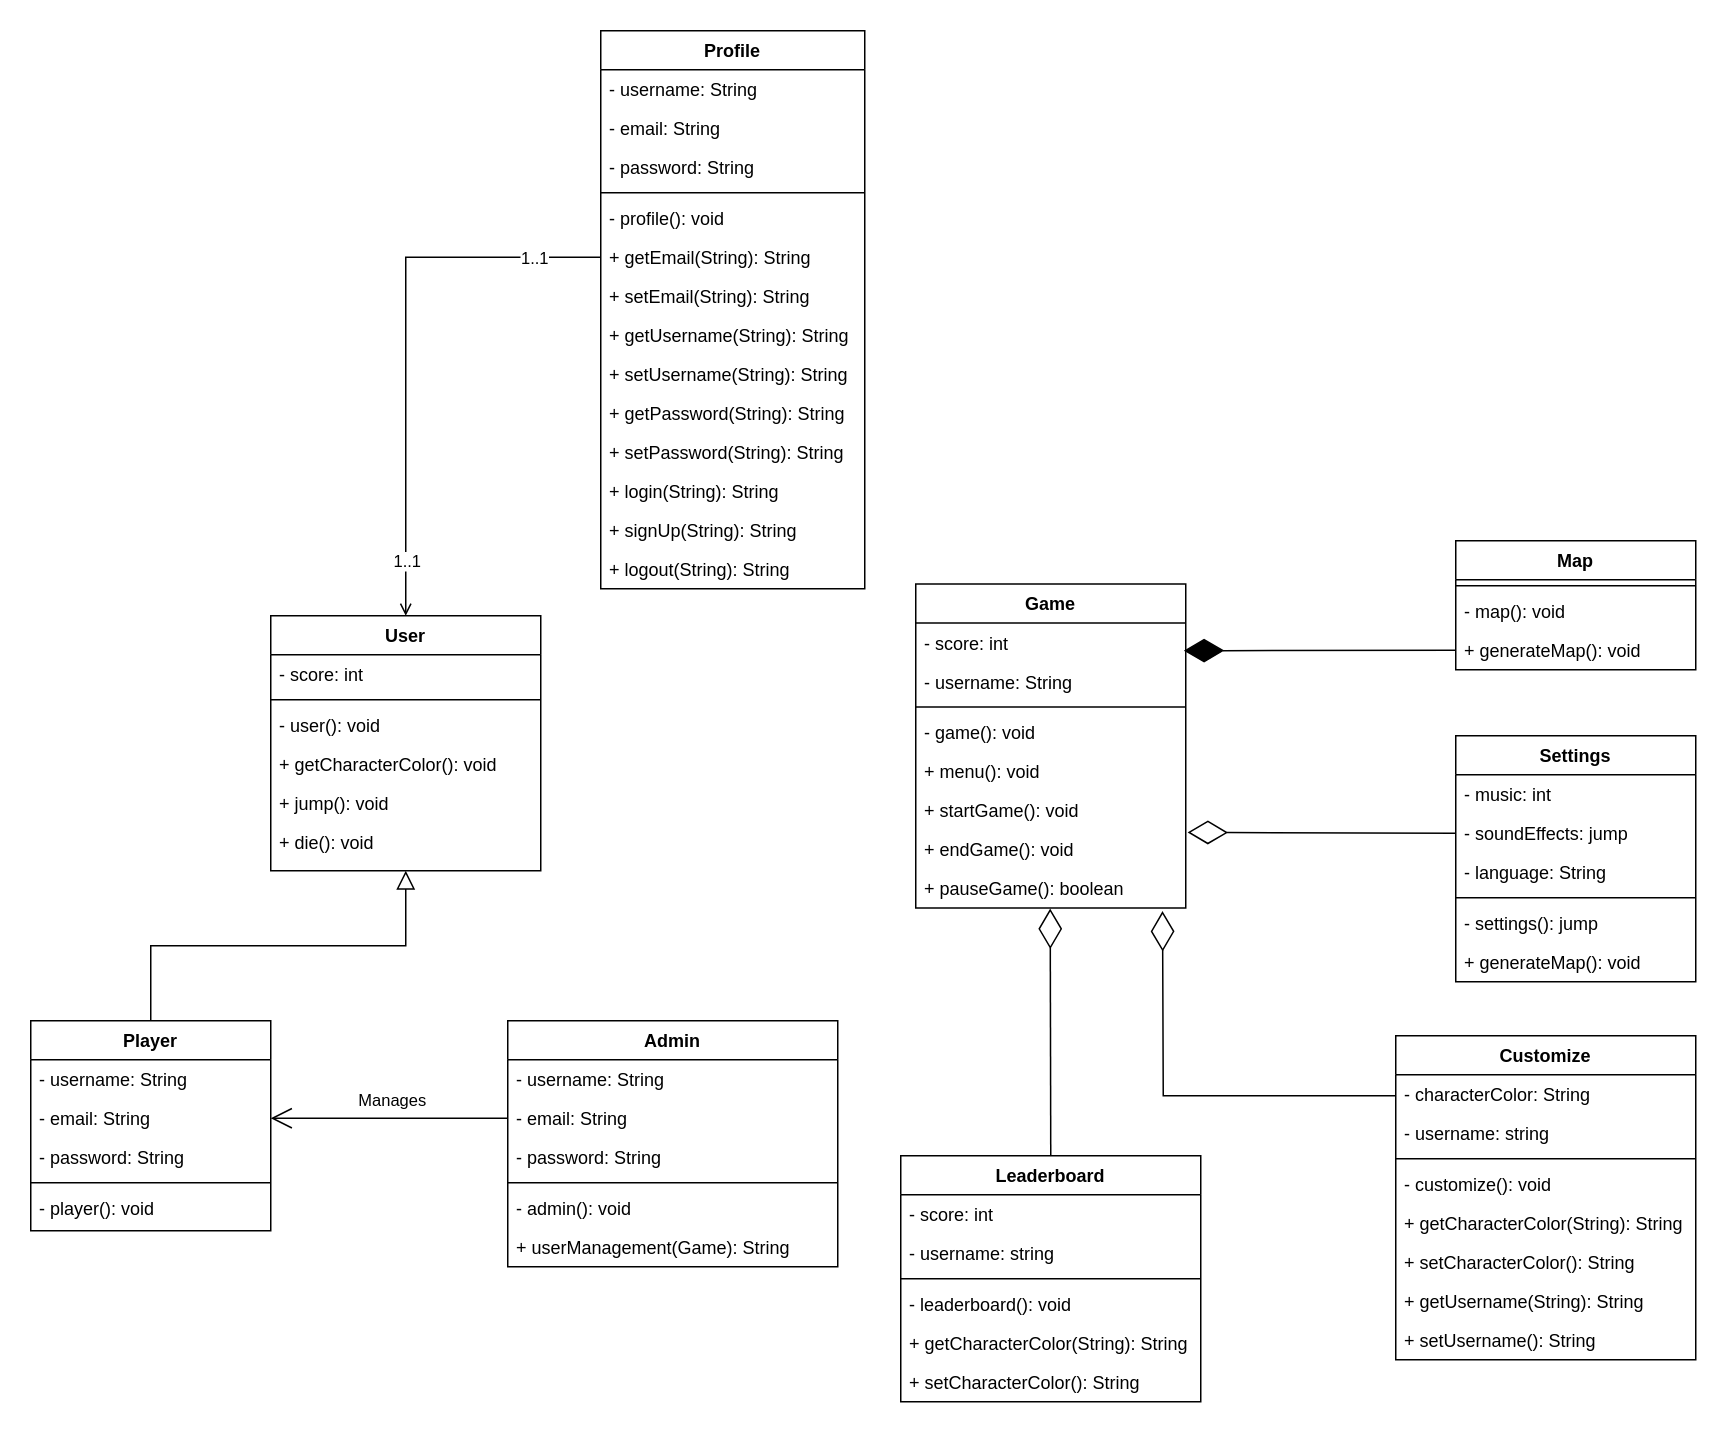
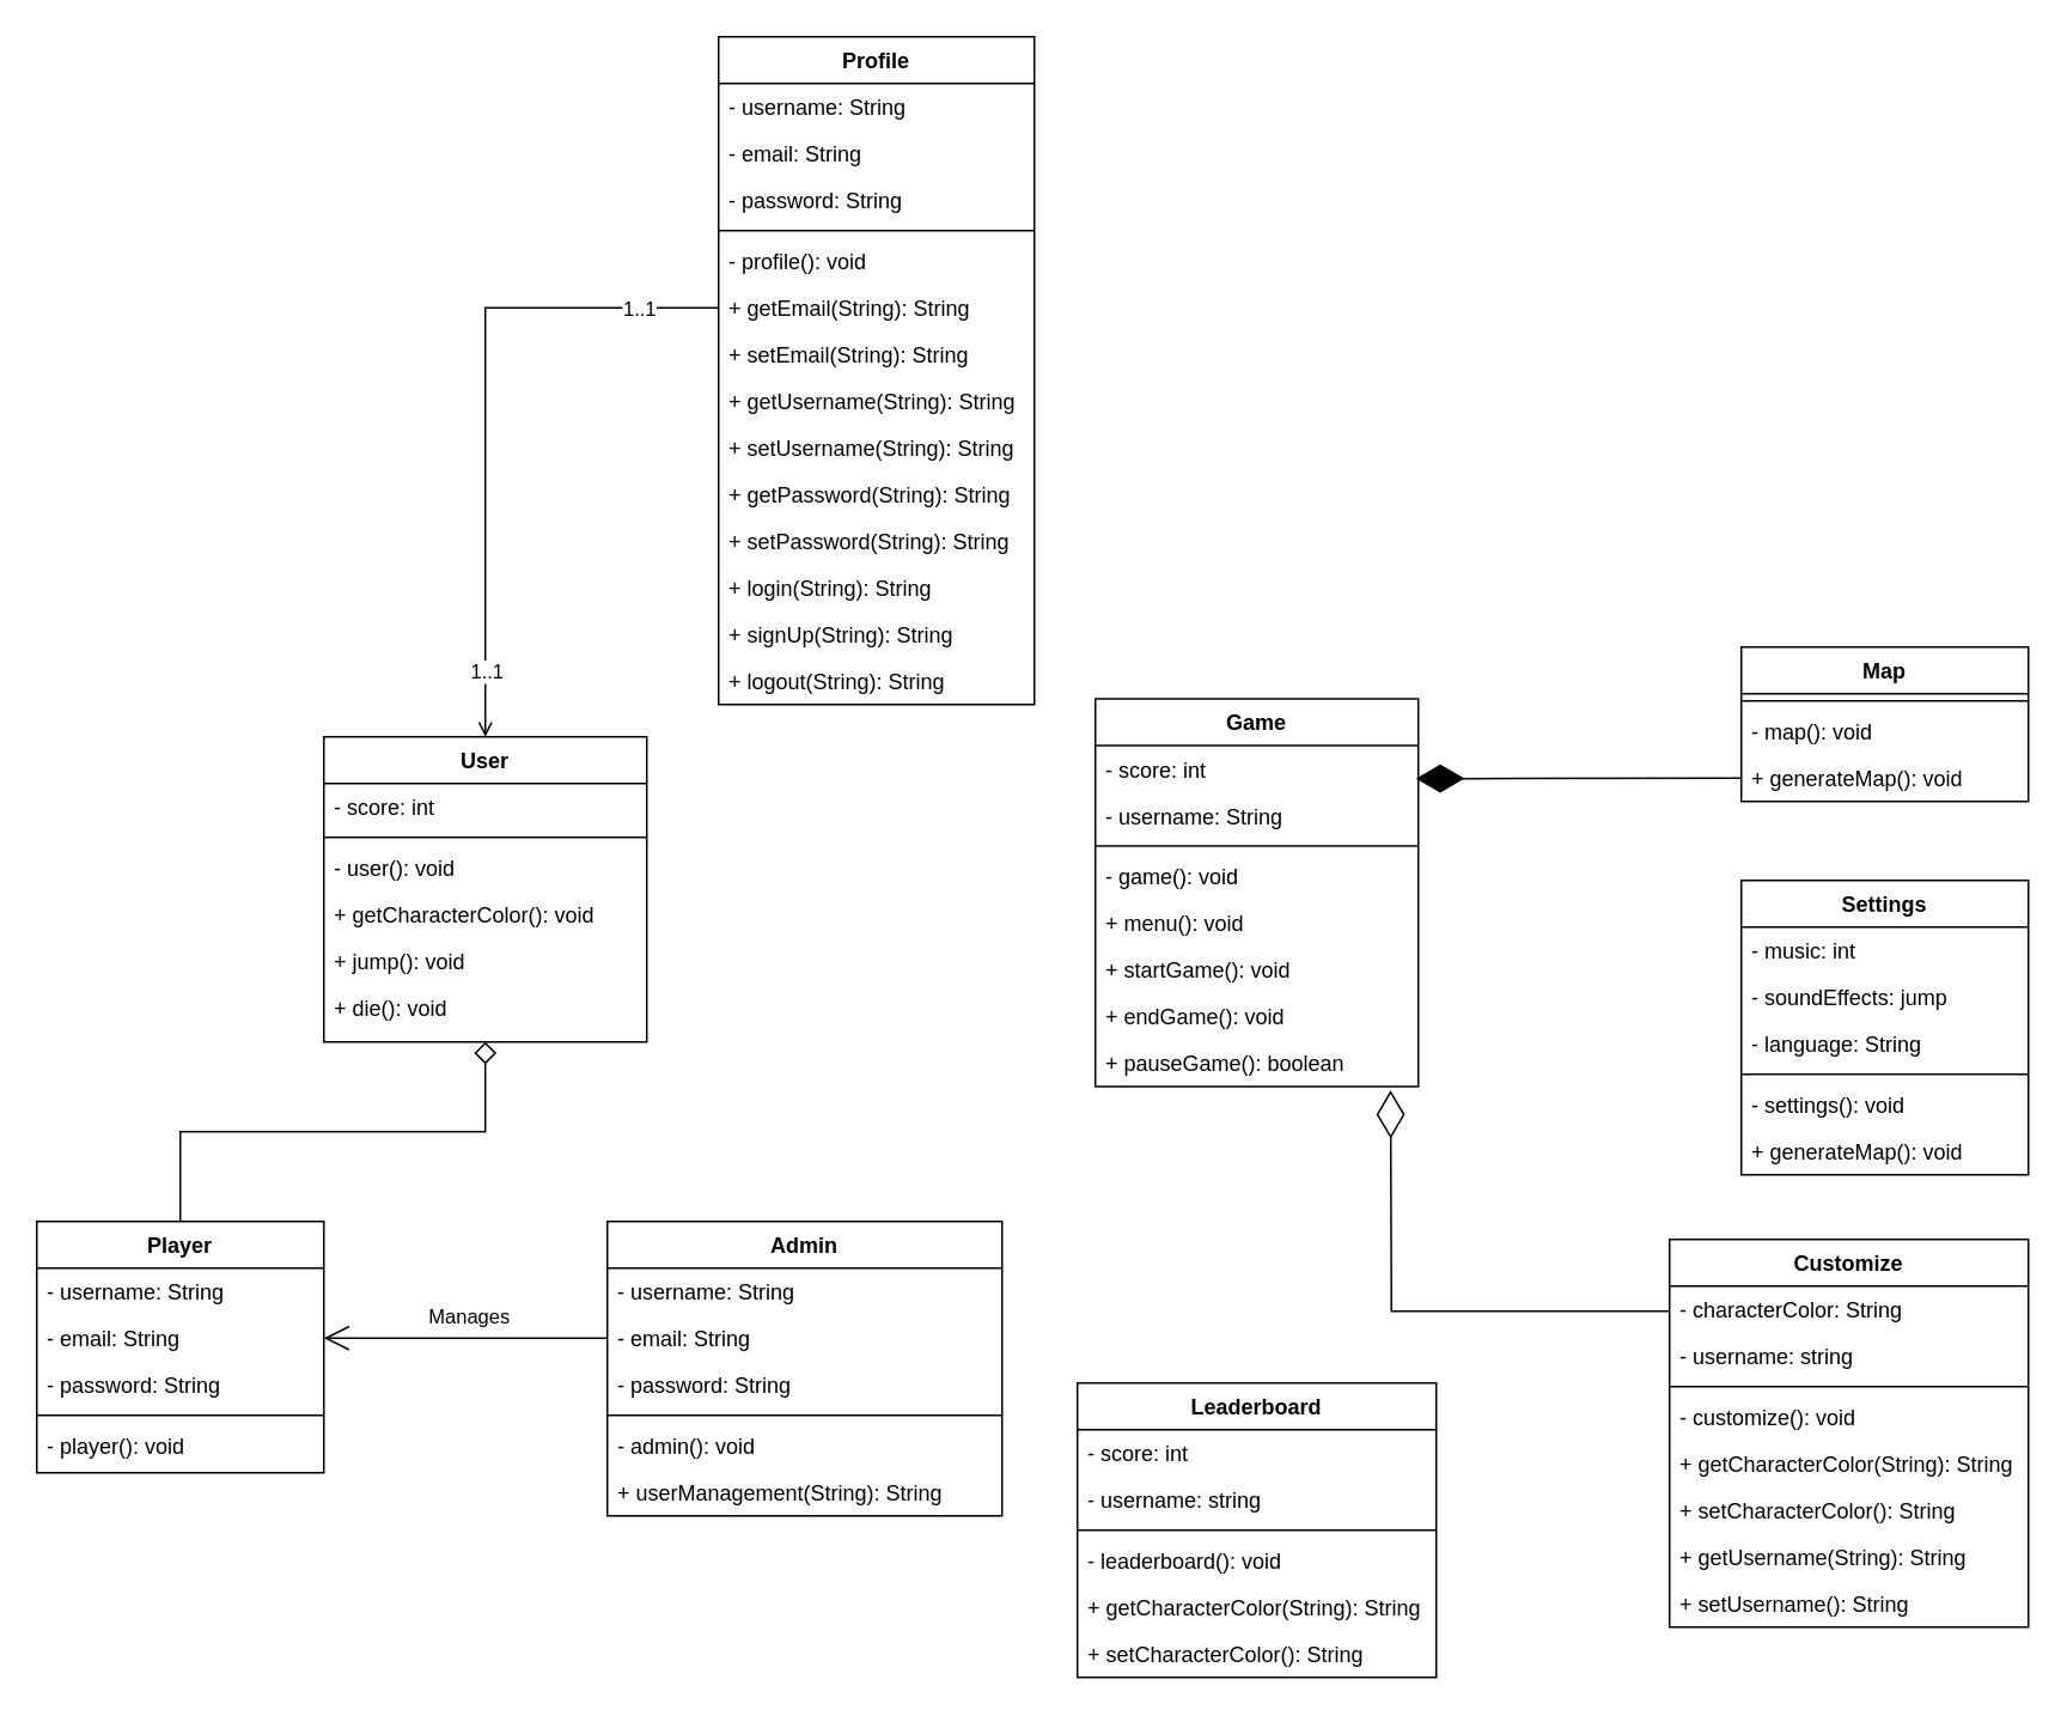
- <mxCell id="69" value="" style="endArrow=diamondThin;endFill=0;endSize=24;html=1;rounded=0;entryX=1.007;entryY=0.061;entryDx=0;entryDy=0;exitX=0;exitY=0.5;exitDx=0;exitDy=0;entryPerimeter=0;" edge="1" parent="1" source="38" target="34"><mxGeometry width="160" relative="1" as="geometry"><mxPoint x="710" y="647" as="sourcePoint" /><mxPoint x="710" y="570" as="targetPoint" /></mxGeometry></mxCell>
- <mxCell id="15" value="" style="endArrow=block;endSize=10;endFill=0;shadow=0;strokeWidth=1;rounded=0;curved=0;edgeStyle=elbowEdgeStyle;elbow=vertical;" parent="1" source="9" target="2" edge="1"><mxGeometry width="160" relative="1" as="geometry"><mxPoint x="160" y="523" as="sourcePoint" /><mxPoint x="160" y="523" as="targetPoint" /></mxGeometry></mxCell>
+ <mxCell id="15" value="" style="endArrow=diamond;endSize=10;endFill=0;shadow=0;strokeWidth=1;rounded=0;curved=0;edgeStyle=elbowEdgeStyle;elbow=vertical;" parent="1" source="9" target="2" edge="1"><mxGeometry width="160" relative="1" as="geometry"><mxPoint x="160" y="523" as="sourcePoint" /><mxPoint x="160" y="523" as="targetPoint" /></mxGeometry></mxCell>
- <mxCell id="41" value="- settings(): jump" style="text;align=left;verticalAlign=top;spacingLeft=4;spacingRight=4;overflow=hidden;rotatable=0;points=[[0,0.5],[1,0.5]];portConstraint=eastwest;" vertex="1" parent="36"><mxGeometry y="112" width="160" height="26" as="geometry" /></mxCell>
+ <mxCell id="41" value="- settings(): void" style="text;align=left;verticalAlign=top;spacingLeft=4;spacingRight=4;overflow=hidden;rotatable=0;points=[[0,0.5],[1,0.5]];portConstraint=eastwest;" vertex="1" parent="36"><mxGeometry y="112" width="160" height="26" as="geometry" /></mxCell>
- <mxCell id="82" value="" style="endArrow=diamondThin;endFill=0;endSize=24;html=1;rounded=0;exitX=0.5;exitY=0;exitDx=0;exitDy=0;entryX=0.498;entryY=1.013;entryDx=0;entryDy=0;entryPerimeter=0;" edge="1" parent="1" source="75" target="35"><mxGeometry width="160" relative="1" as="geometry"><mxPoint x="670" y="670" as="sourcePoint" /><mxPoint x="670" y="580" as="targetPoint" /></mxGeometry></mxCell>
- <mxCell id="22" value="+ userManagement(Game): String" style="text;align=left;verticalAlign=top;spacingLeft=4;spacingRight=4;overflow=hidden;rotatable=0;points=[[0,0.5],[1,0.5]];portConstraint=eastwest;" vertex="1" parent="16"><mxGeometry y="138" width="220" height="26" as="geometry" /></mxCell>
+ <mxCell id="22" value="+ userManagement(String): String" style="text;align=left;verticalAlign=top;spacingLeft=4;spacingRight=4;overflow=hidden;rotatable=0;points=[[0,0.5],[1,0.5]];portConstraint=eastwest;" vertex="1" parent="16"><mxGeometry y="138" width="220" height="26" as="geometry" /></mxCell>
